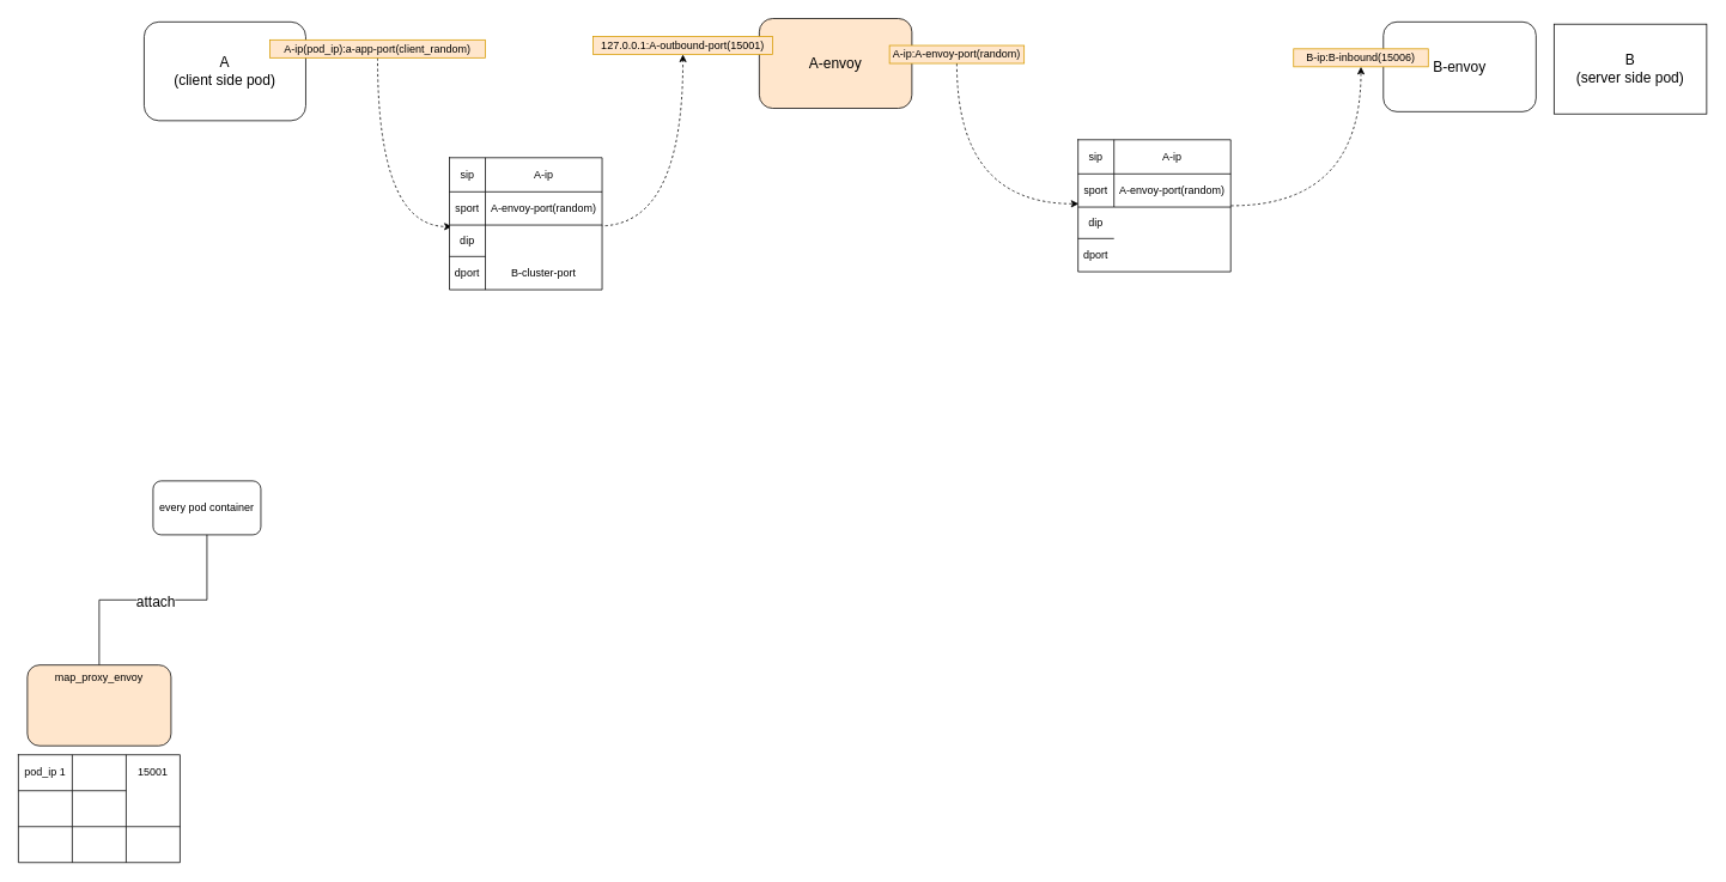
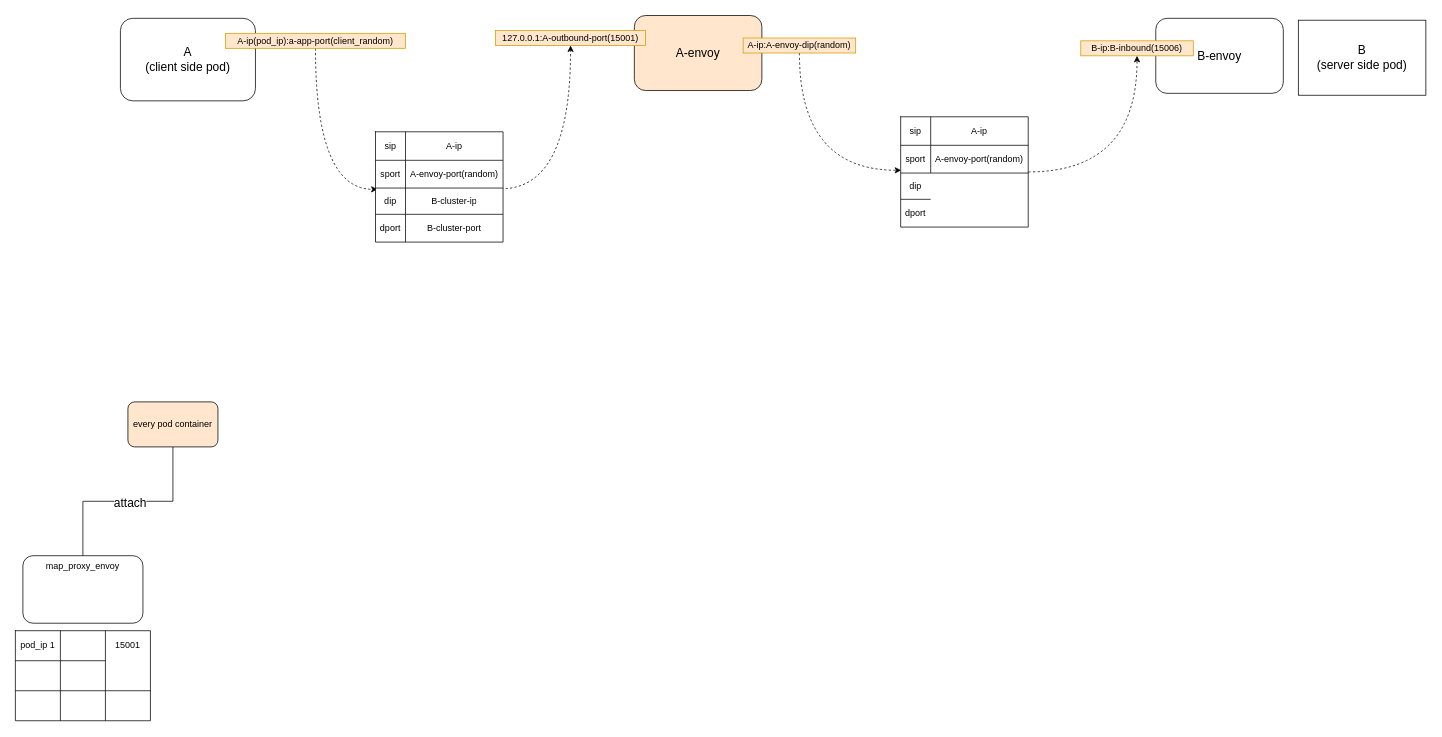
- <mxCell id="27" value="A-ip:A-envoy-port(random)" style="text;html=1;strokeColor=#d79b00;fillColor=#ffe6cc;align=center;verticalAlign=middle;whiteSpace=wrap;rounded=0;fontSize=12;" vertex="1" parent="1"><mxGeometry x="990" y="50" width="150" height="20" as="geometry" /></mxCell>
+ <mxCell id="27" value="A-ip:A-envoy-dip(random)" style="text;html=1;strokeColor=#d79b00;fillColor=#ffe6cc;align=center;verticalAlign=middle;whiteSpace=wrap;rounded=0;fontSize=12;" vertex="1" parent="1"><mxGeometry x="990" y="50" width="150" height="20" as="geometry" /></mxCell>
+ <mxCell id="50" value="B-cluster-ip" style="shape=partialRectangle;html=1;whiteSpace=wrap;connectable=0;overflow=hidden;fillColor=none;top=0;left=0;bottom=0;right=0;" vertex="1" parent="48"><mxGeometry x="40" width="130" height="35" as="geometry" /></mxCell>
- <mxCell id="3" value="every pod container" style="rounded=1;whiteSpace=wrap;html=1;" vertex="1" parent="1"><mxGeometry x="170" y="535" width="120" height="60" as="geometry" /></mxCell>
+ <mxCell id="3" value="every pod container" style="rounded=1;whiteSpace=wrap;html=1;fillColor=#ffe6cc;" vertex="1" parent="1"><mxGeometry x="170" y="535" width="120" height="60" as="geometry" /></mxCell>
- <mxCell id="6" value="map_proxy_envoy" style="rounded=1;whiteSpace=wrap;html=1;verticalAlign=top;fillColor=#ffe6cc;" vertex="1" parent="1"><mxGeometry x="30" y="740" width="160" height="90" as="geometry" /></mxCell>
+ <mxCell id="6" value="map_proxy_envoy" style="rounded=1;whiteSpace=wrap;html=1;verticalAlign=top;" vertex="1" parent="1"><mxGeometry x="30" y="740" width="160" height="90" as="geometry" /></mxCell>
